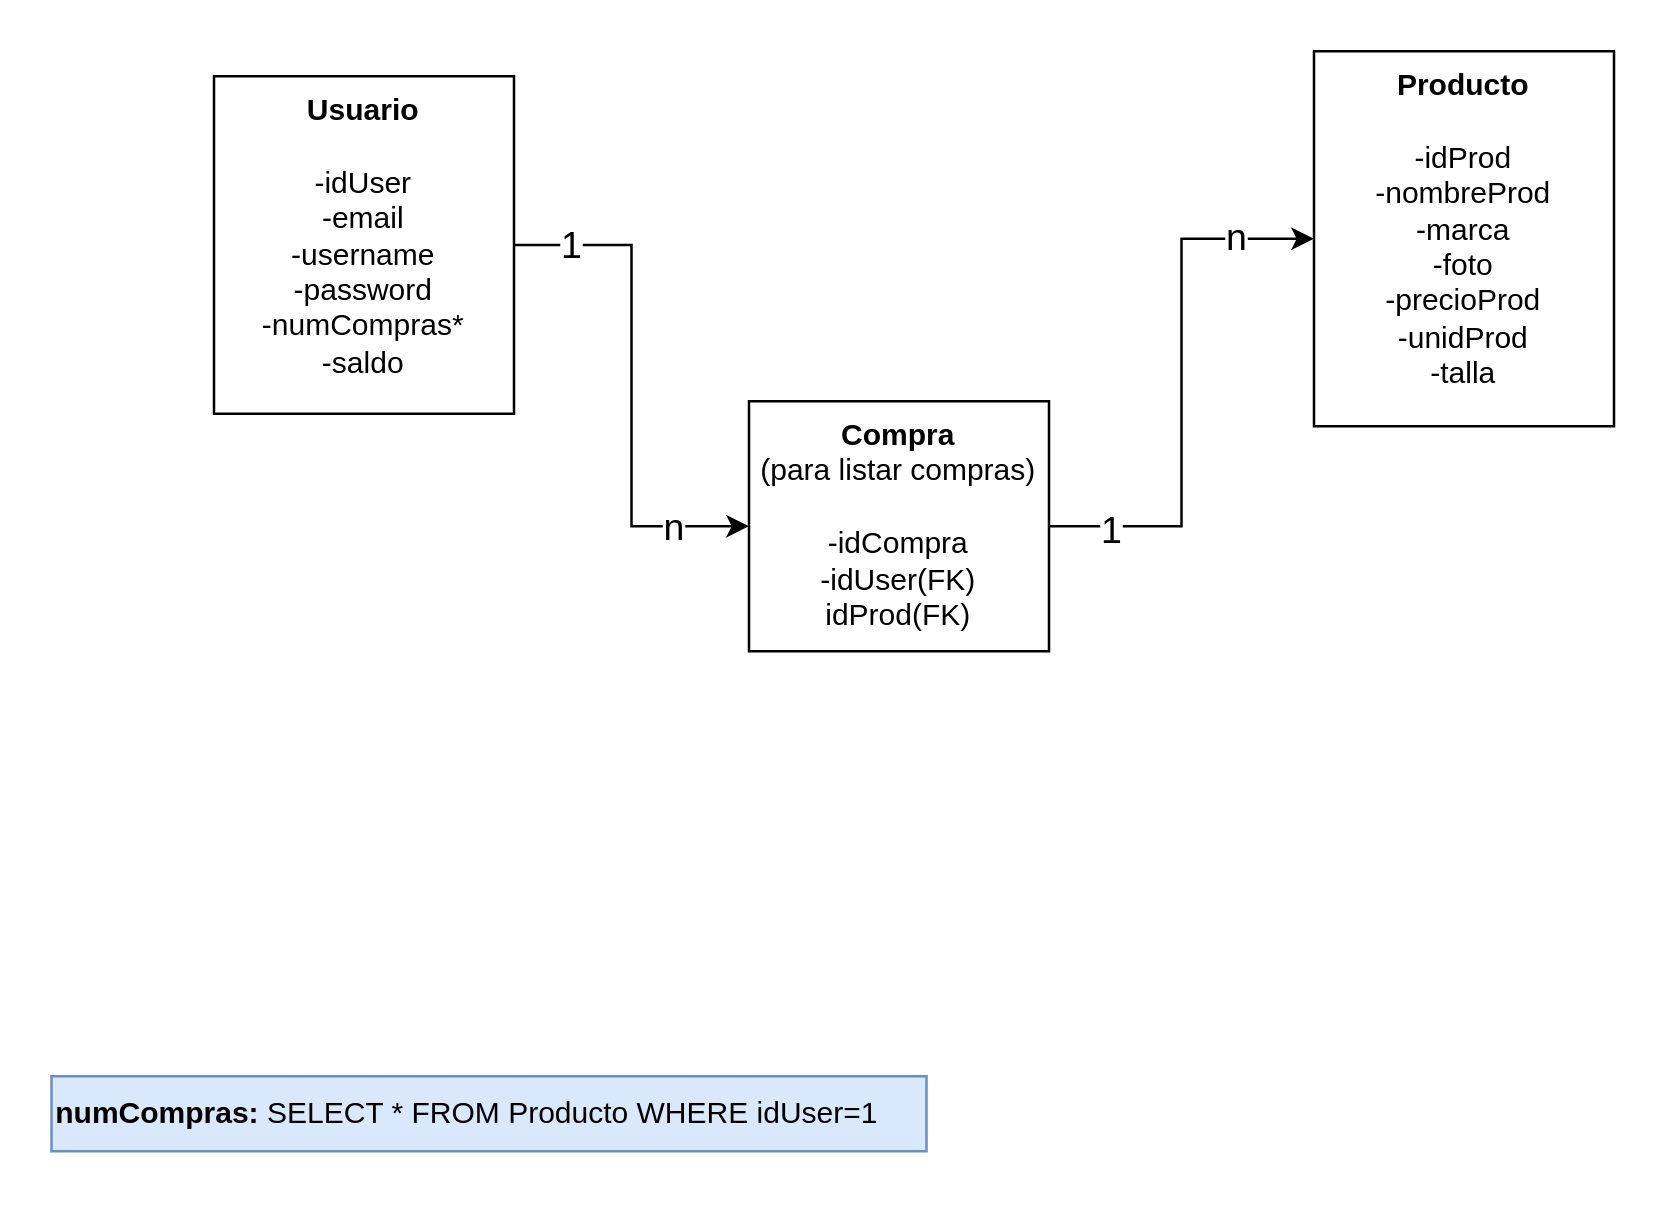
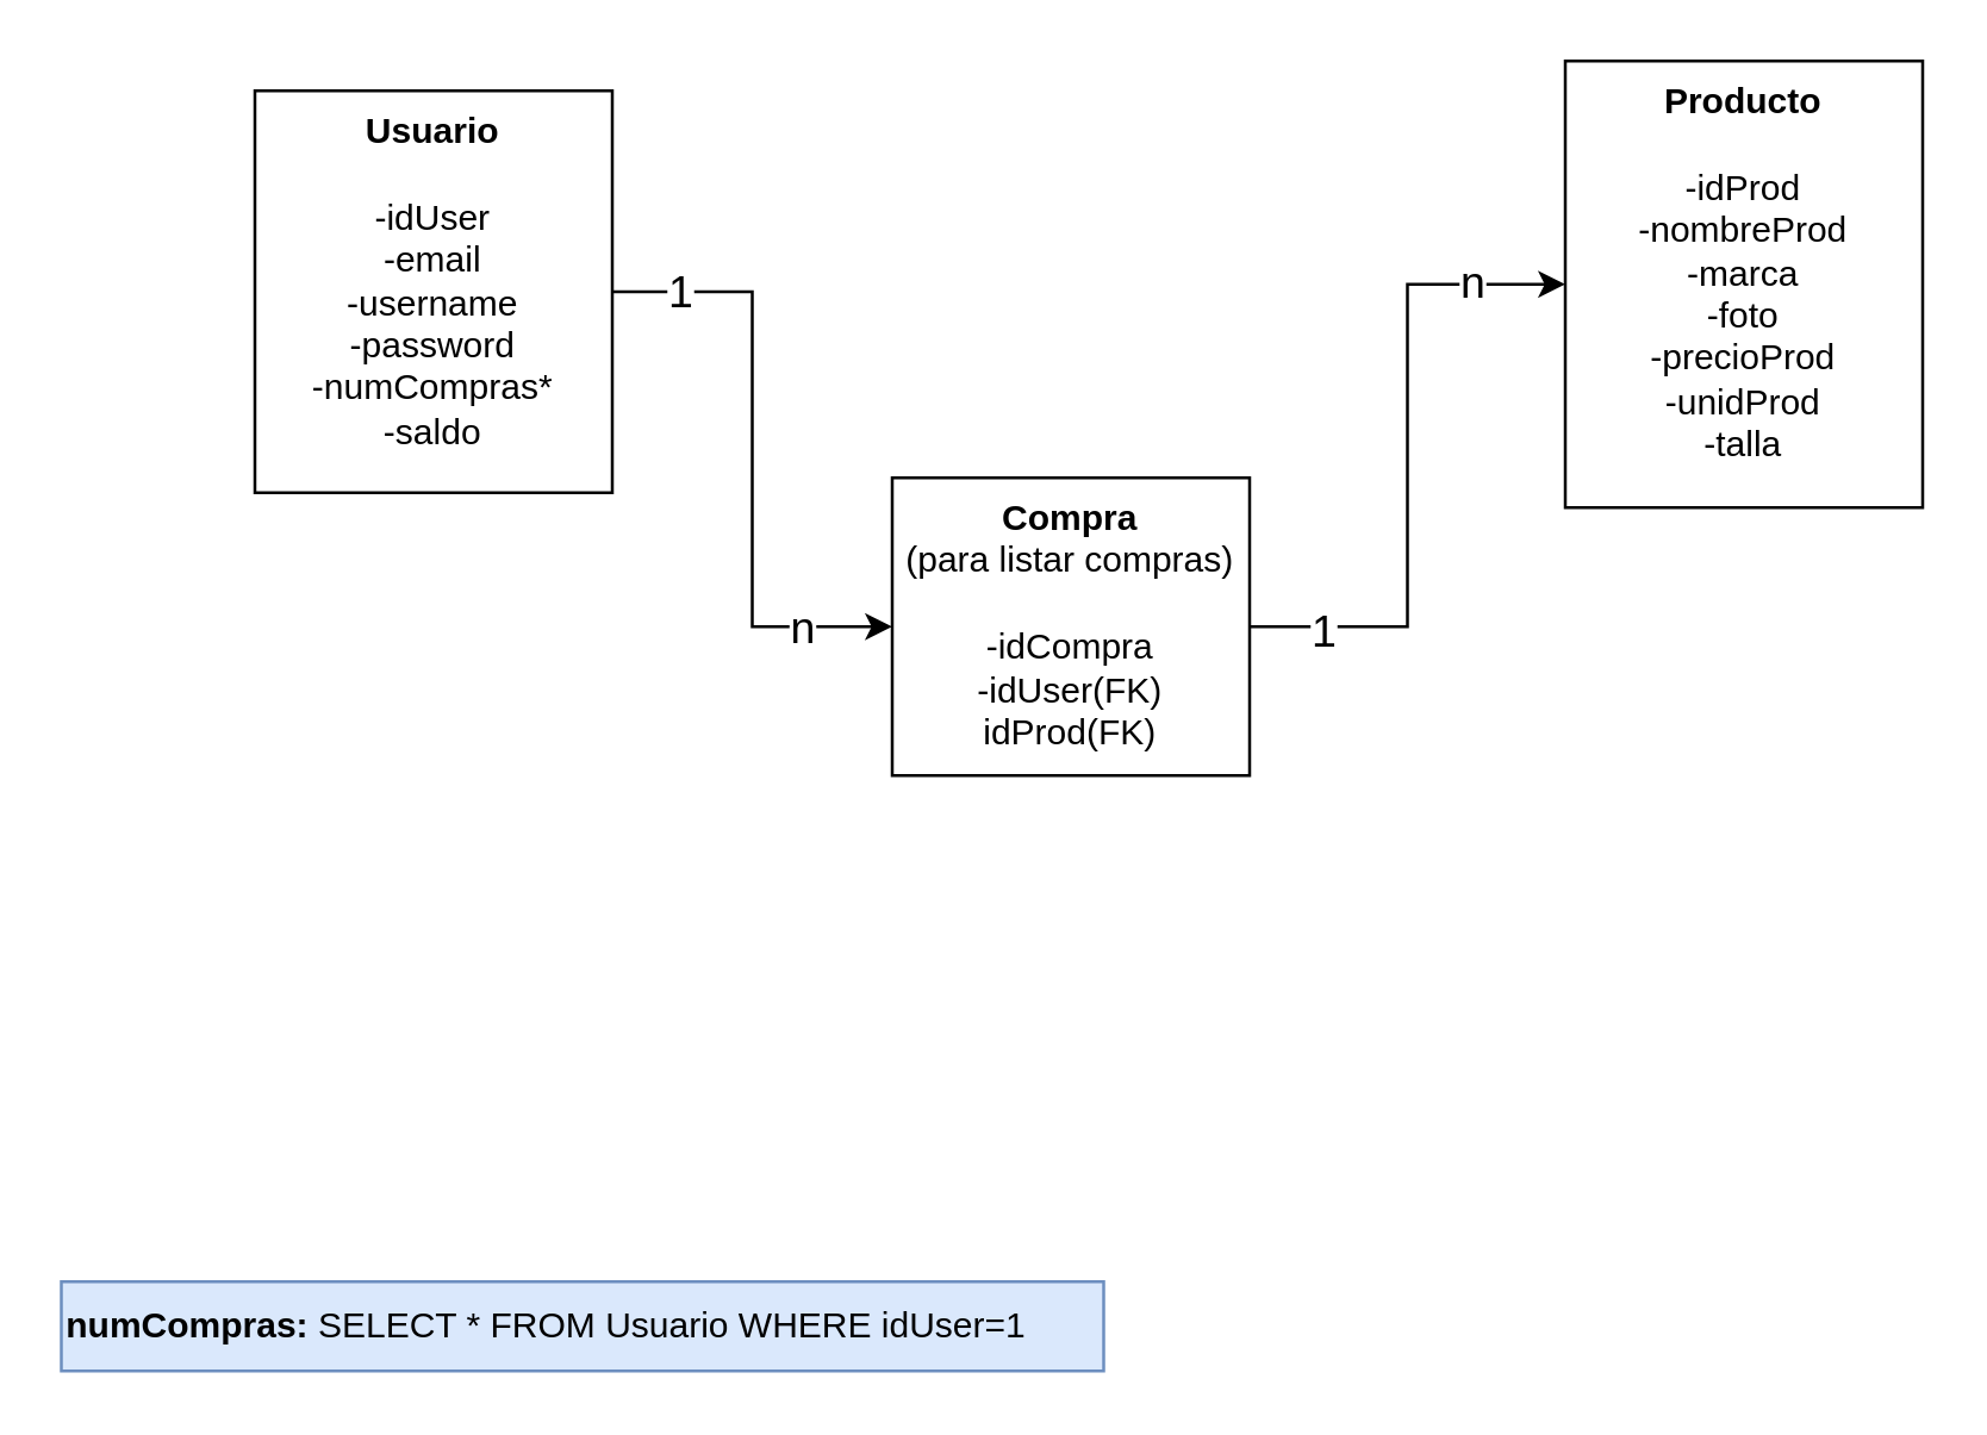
- <mxCell id="11" value="numCompras:&amp;nbsp;&lt;span style=&quot;font-weight: normal;&quot;&gt;SELECT * FROM Producto WHERE idUser=1&lt;/span&gt;" style="text;html=1;align=left;verticalAlign=middle;resizable=0;points=[];autosize=1;strokeColor=#6c8ebf;fillColor=#dae8fc;fontStyle=1" vertex="1" parent="1"><mxGeometry x="20" y="430" width="350" height="30" as="geometry" /></mxCell>
+ <mxCell id="11" value="numCompras:&amp;nbsp;&lt;span style=&quot;font-weight: normal;&quot;&gt;SELECT * FROM Usuario WHERE idUser=1&lt;/span&gt;" style="text;html=1;align=left;verticalAlign=middle;resizable=0;points=[];autosize=1;strokeColor=#6c8ebf;fillColor=#dae8fc;fontStyle=1" vertex="1" parent="1"><mxGeometry x="20" y="430" width="350" height="30" as="geometry" /></mxCell>
